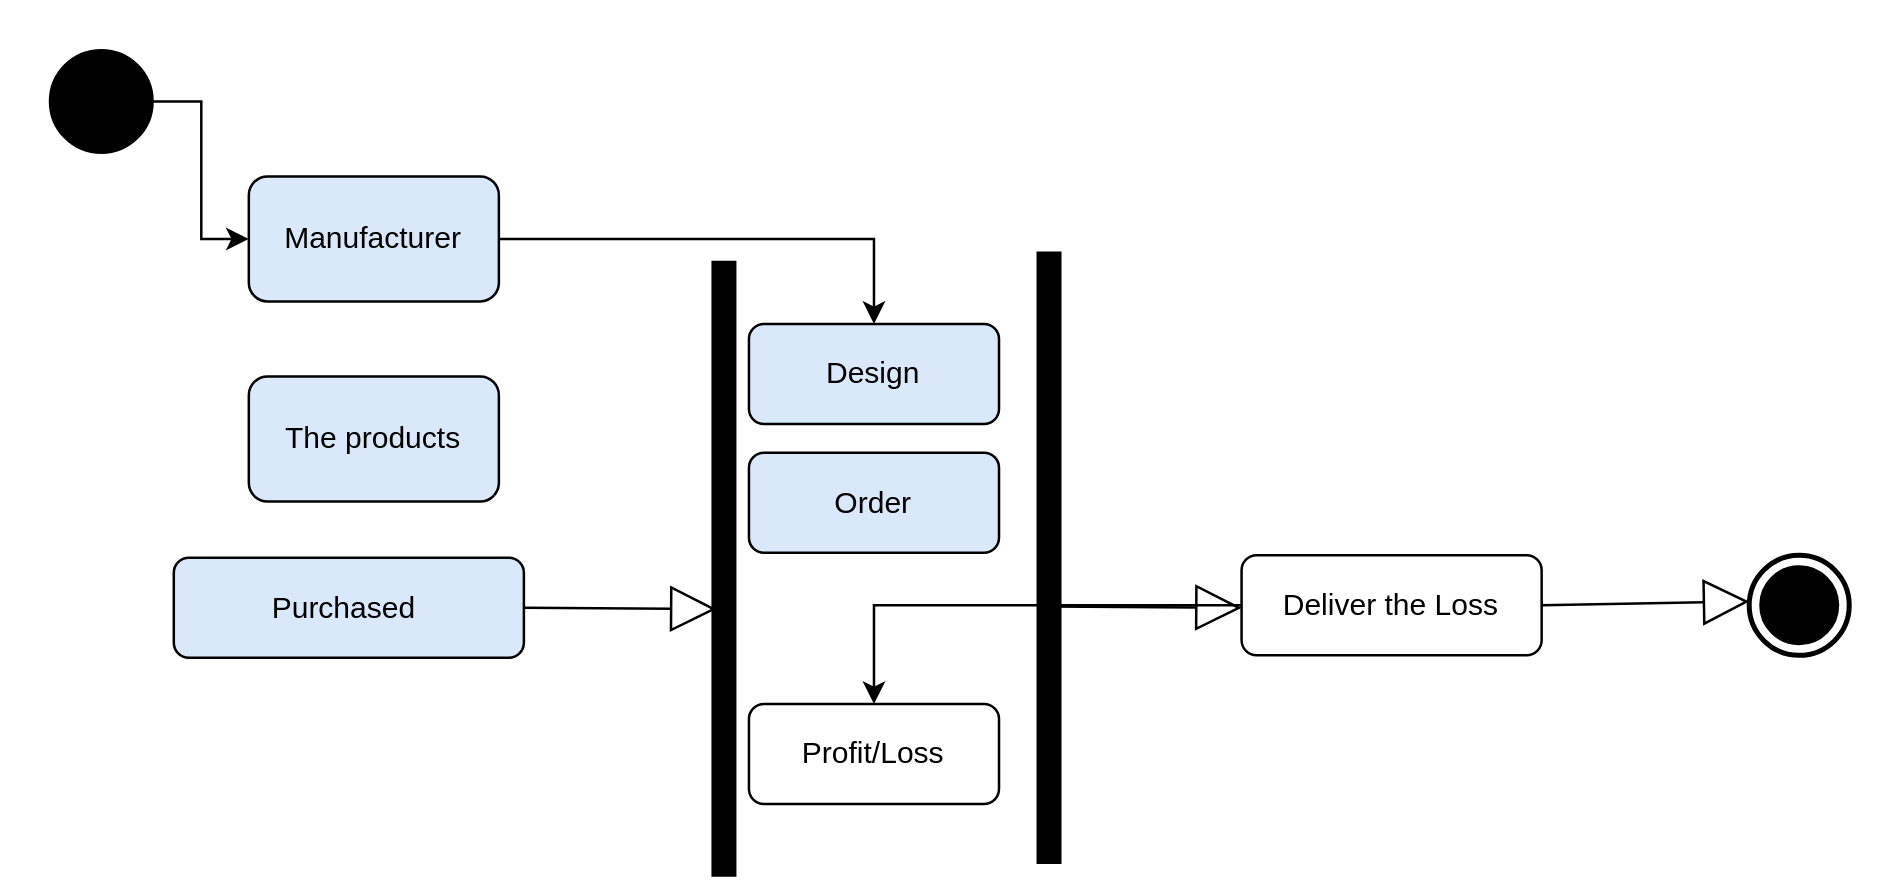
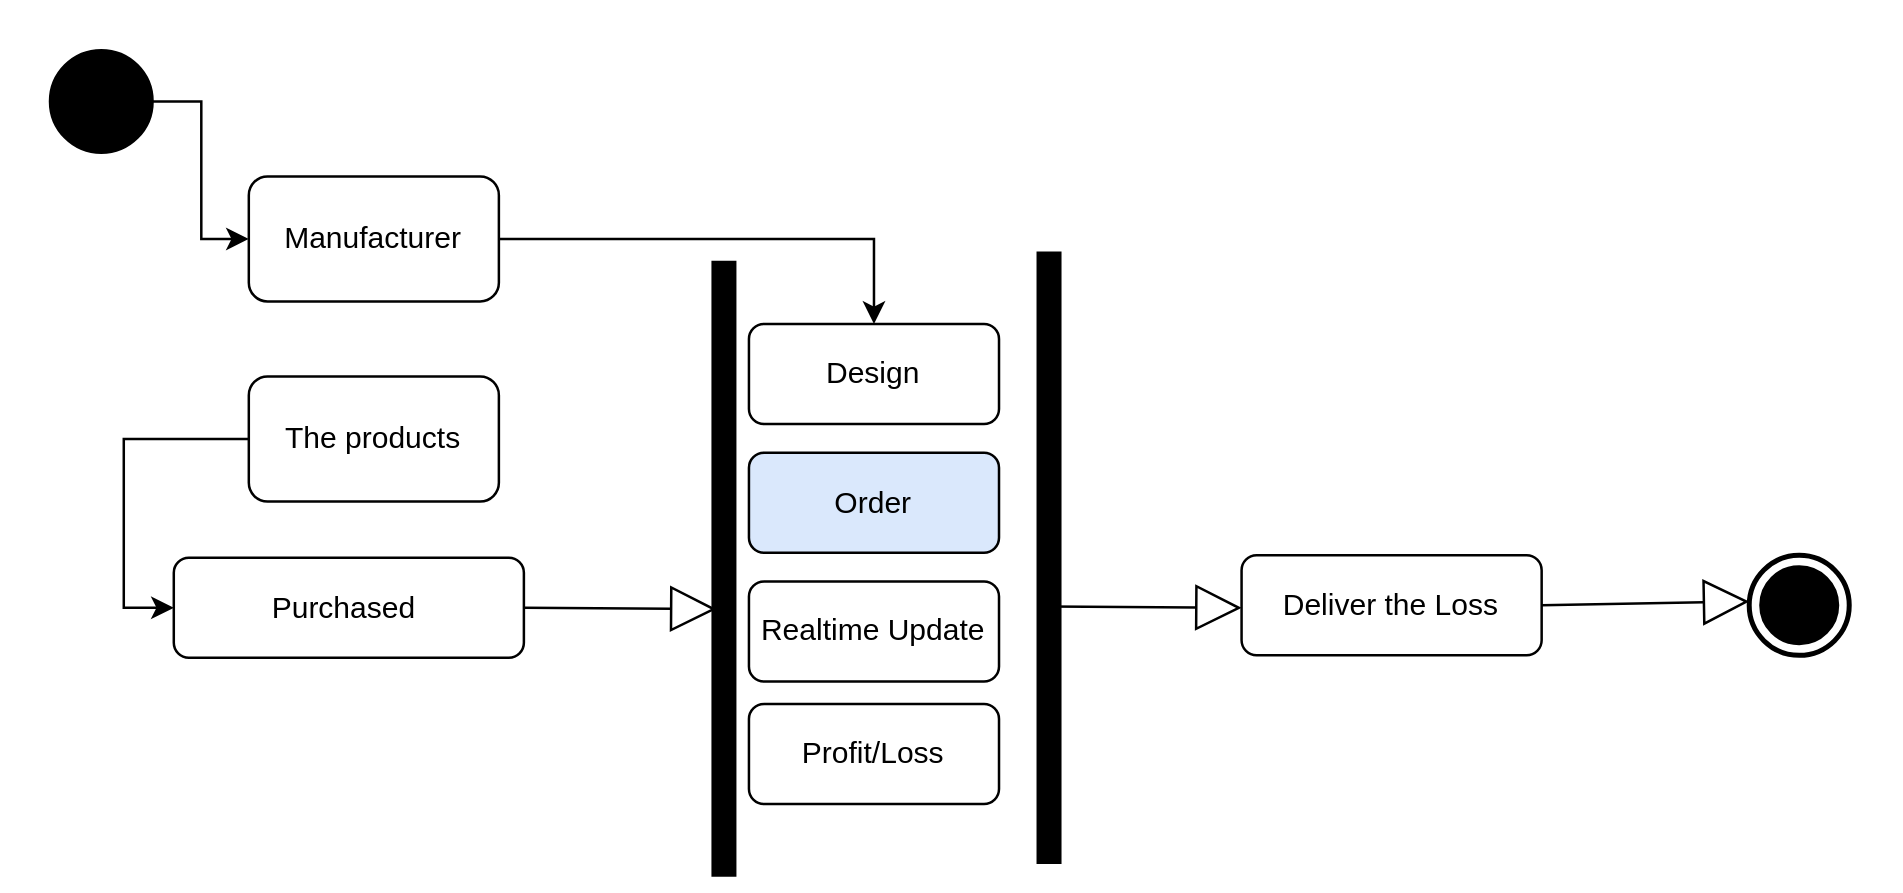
- <mxCell id="11" value="Manufacturer" style="rounded=1;whiteSpace=wrap;html=1;strokeWidth=1;fillColor=#dae8fc;" vertex="1" parent="1"><mxGeometry x="99" y="70" width="100" height="50" as="geometry" /></mxCell>
+ <mxCell id="11" value="Manufacturer" style="rounded=1;whiteSpace=wrap;html=1;strokeWidth=1;" vertex="1" parent="1"><mxGeometry x="99" y="70" width="100" height="50" as="geometry" /></mxCell>
- <mxCell id="14" value="Design" style="rounded=1;whiteSpace=wrap;html=1;strokeWidth=1;fillColor=#dae8fc;" vertex="1" parent="1"><mxGeometry x="299" y="129" width="100" height="40" as="geometry" /></mxCell>
+ <mxCell id="14" value="Design" style="rounded=1;whiteSpace=wrap;html=1;strokeWidth=1;" vertex="1" parent="1"><mxGeometry x="299" y="129" width="100" height="40" as="geometry" /></mxCell>
- <mxCell id="3" value="The products" style="rounded=1;whiteSpace=wrap;html=1;strokeWidth=1;fillColor=#dae8fc;" parent="1" vertex="1"><mxGeometry x="99" y="150" width="100" height="50" as="geometry" /></mxCell>
+ <mxCell id="3" value="The products" style="rounded=1;whiteSpace=wrap;html=1;strokeWidth=1;" parent="1" vertex="1"><mxGeometry x="99" y="150" width="100" height="50" as="geometry" /></mxCell>
+ <mxCell id="2" style="edgeStyle=orthogonalEdgeStyle;rounded=0;orthogonalLoop=1;jettySize=auto;html=1;entryX=0;entryY=0.5;entryDx=0;entryDy=0;" parent="1" source="3" target="6" edge="1"><mxGeometry relative="1" as="geometry"><Array as="points"><mxPoint x="49" y="242" /></Array><mxPoint x="89" y="240" as="targetPoint" /></mxGeometry></mxCell>
- <mxCell id="7" value="" style="edgeStyle=orthogonalEdgeStyle;rounded=0;orthogonalLoop=1;jettySize=auto;html=1;" edge="1" parent="1" source="8" target="17"><mxGeometry relative="1" as="geometry" /></mxCell>
- <mxCell id="6" value="Purchased&amp;nbsp;" style="rounded=1;whiteSpace=wrap;html=1;strokeWidth=1;fillColor=#dae8fc;" parent="1" vertex="1"><mxGeometry x="69" y="222.5" width="140" height="40" as="geometry" /></mxCell>
+ <mxCell id="6" value="Purchased&amp;nbsp;" style="rounded=1;whiteSpace=wrap;html=1;strokeWidth=1;" parent="1" vertex="1"><mxGeometry x="69" y="222.5" width="140" height="40" as="geometry" /></mxCell>
+ <mxCell id="16" value="Realtime Update" style="rounded=1;whiteSpace=wrap;html=1;strokeWidth=1;" vertex="1" parent="1"><mxGeometry x="299" y="232" width="100" height="40" as="geometry" /></mxCell>
